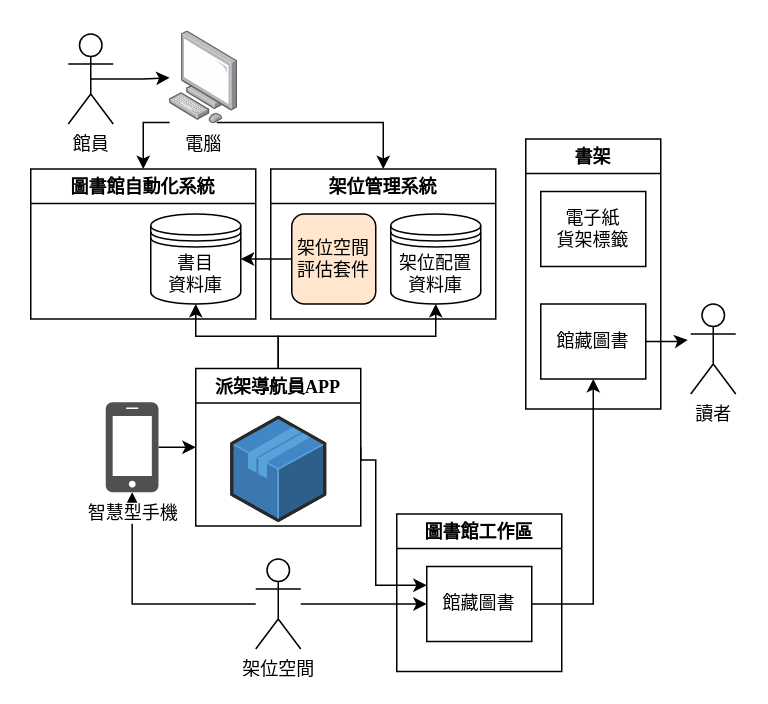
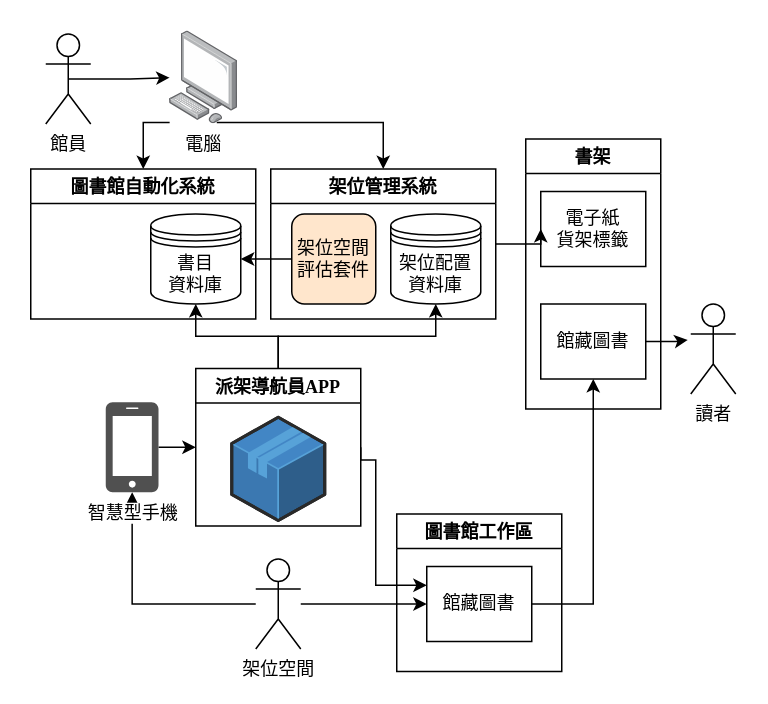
- <mxCell id="3" value="館員" style="shape=umlActor;verticalLabelPosition=bottom;verticalAlign=top;html=1;fontFamily=Noto Sans Traditional Chinese;fontSource=https%3A%2F%2Ffonts.googleapis.com%2Fcss%3Ffamily%3DNoto%2BSans%2BTraditional%2BChinese;" vertex="1" parent="1"><mxGeometry x="45" y="22" width="30" height="60" as="geometry" /></mxCell>
+ <mxCell id="3" value="館員" style="shape=umlActor;verticalLabelPosition=bottom;verticalAlign=top;html=1;fontFamily=Noto Sans Traditional Chinese;fontSource=https%3A%2F%2Ffonts.googleapis.com%2Fcss%3Ffamily%3DNoto%2BSans%2BTraditional%2BChinese;" vertex="1" parent="1"><mxGeometry x="30" y="22" width="30" height="60" as="geometry" /></mxCell>
+ <mxCell id="26" style="edgeStyle=orthogonalEdgeStyle;rounded=0;orthogonalLoop=1;jettySize=auto;html=1;exitX=1;exitY=0.5;exitDx=0;exitDy=0;entryX=0;entryY=0.5;entryDx=0;entryDy=0;fontFamily=Noto Sans Traditional Chinese;fontSource=https%3A%2F%2Ffonts.googleapis.com%2Fcss%3Ffamily%3DNoto%2BSans%2BTraditional%2BChinese;" edge="1" parent="1" source="23" target="21"><mxGeometry relative="1" as="geometry" /></mxCell>
